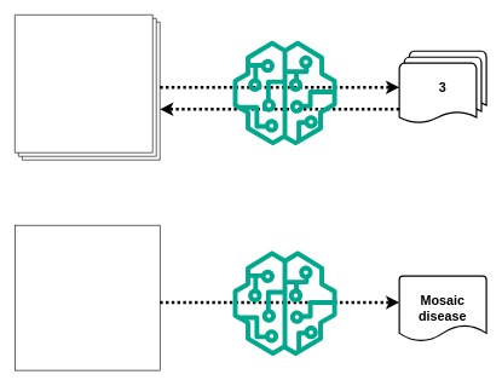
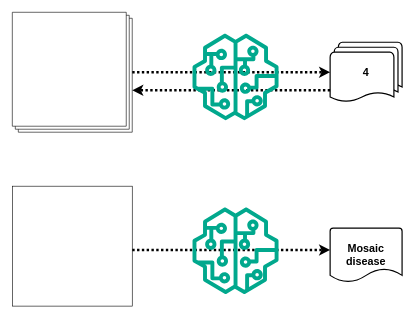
- <mxCell id="3" value="&lt;font style=&quot;font-size: 18px;&quot;&gt;&lt;b&gt;&lt;font style=&quot;font-size: 18px;&quot;&gt;3&lt;/font&gt;&lt;/b&gt;&lt;/font&gt;" style="strokeWidth=2;html=1;shape=mxgraph.flowchart.multi-document;whiteSpace=wrap;" vertex="1" parent="1"><mxGeometry x="550" y="70" width="120" height="100" as="geometry" /></mxCell>
+ <mxCell id="3" value="&lt;font style=&quot;font-size: 18px;&quot;&gt;&lt;b&gt;&lt;font style=&quot;font-size: 18px;&quot;&gt;4&lt;/font&gt;&lt;/b&gt;&lt;/font&gt;" style="strokeWidth=2;html=1;shape=mxgraph.flowchart.multi-document;whiteSpace=wrap;" vertex="1" parent="1"><mxGeometry x="550" y="70" width="120" height="100" as="geometry" /></mxCell>
